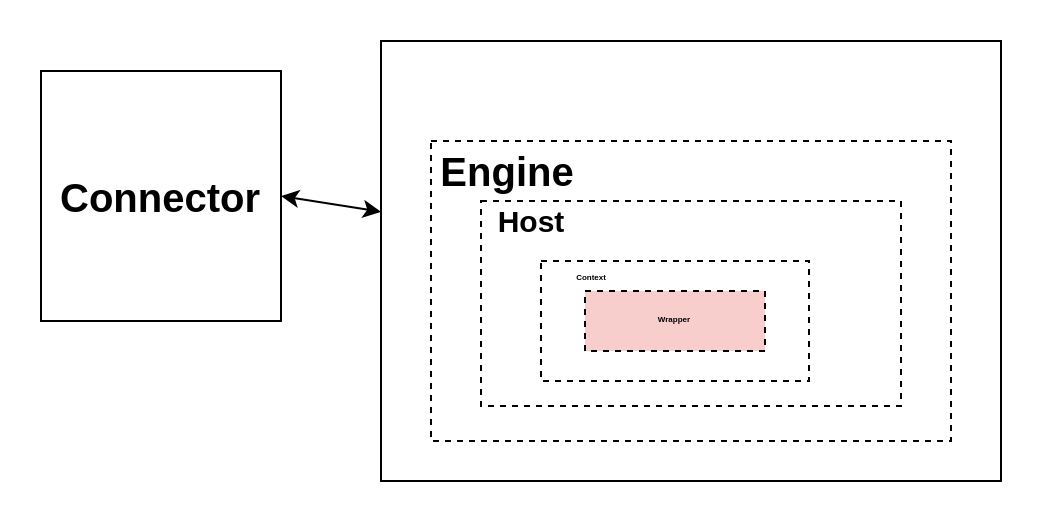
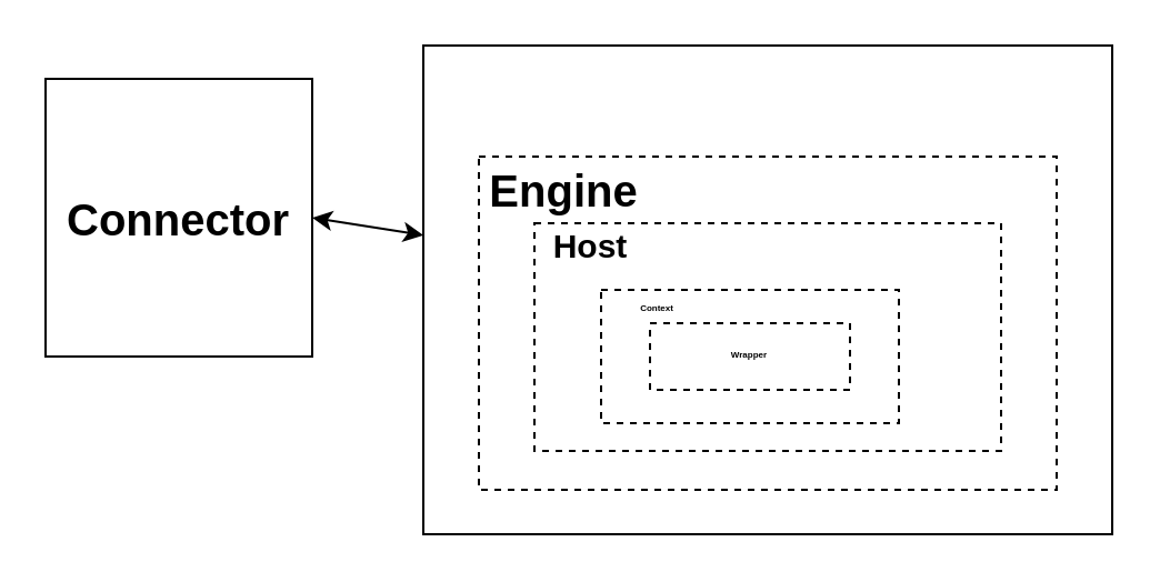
- <mxCell id="10" value="&lt;b&gt;Wrapper&lt;/b&gt;" style="rounded=0;whiteSpace=wrap;html=1;fontSize=4;dashed=1;fillColor=#f8cecc;" vertex="1" parent="1"><mxGeometry x="292" y="145" width="90" height="30" as="geometry" /></mxCell>
+ <mxCell id="10" value="&lt;b&gt;Wrapper&lt;/b&gt;" style="rounded=0;whiteSpace=wrap;html=1;fontSize=4;dashed=1;" vertex="1" parent="1"><mxGeometry x="292" y="145" width="90" height="30" as="geometry" /></mxCell>
